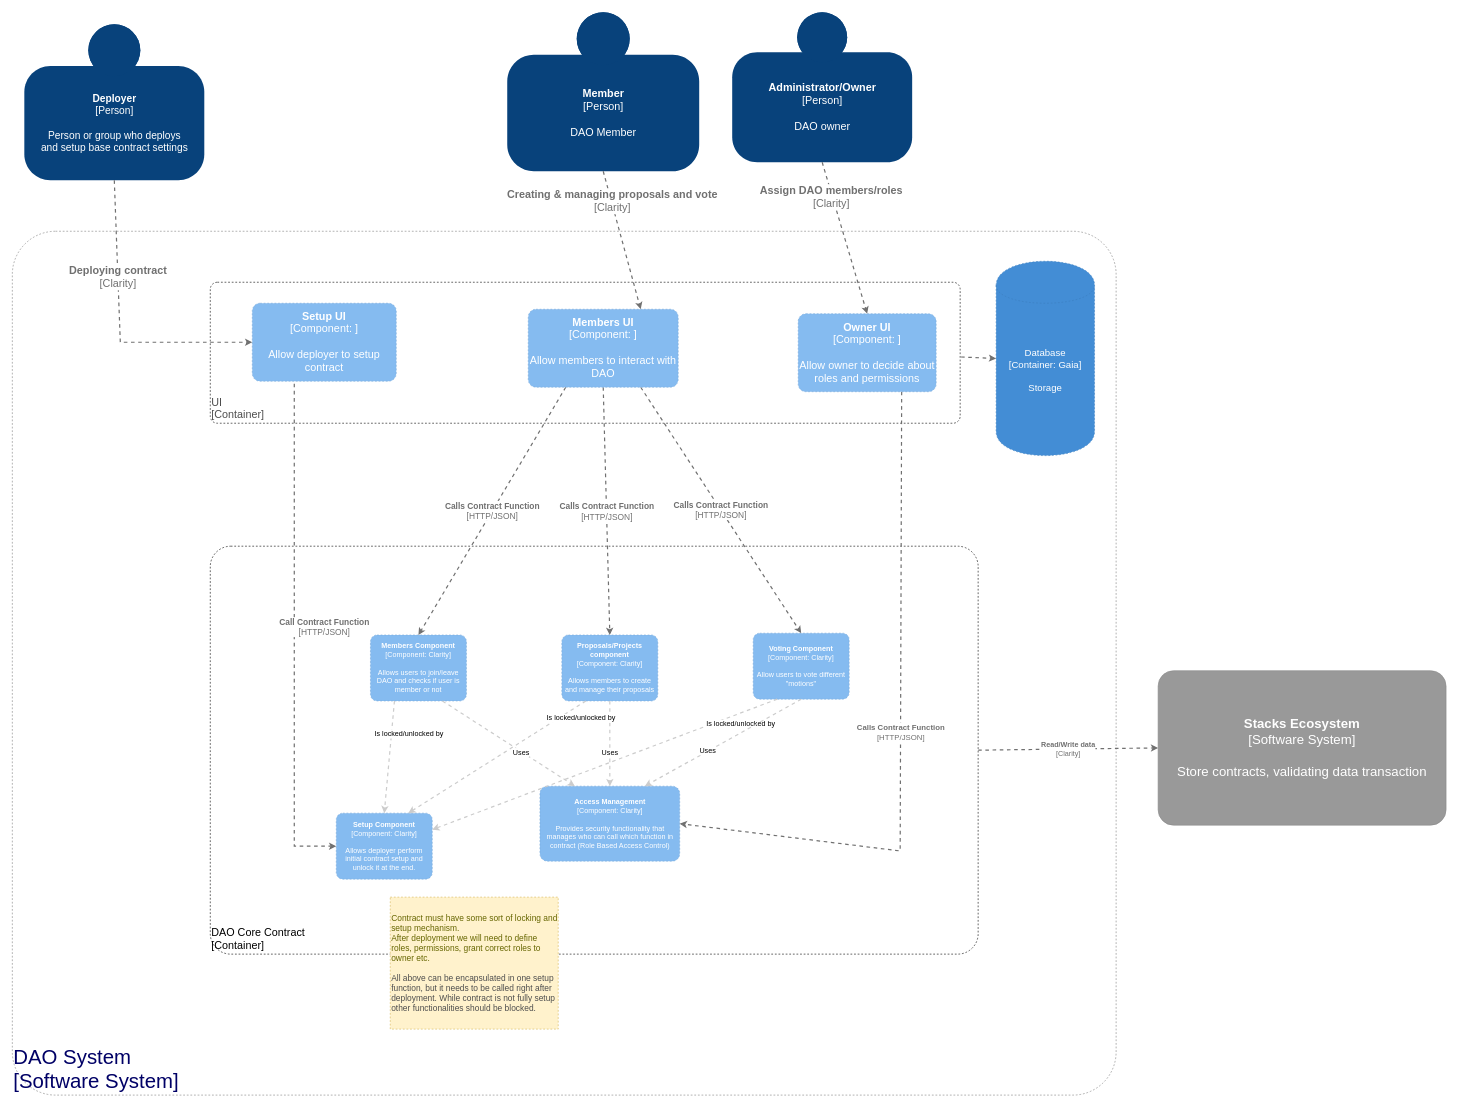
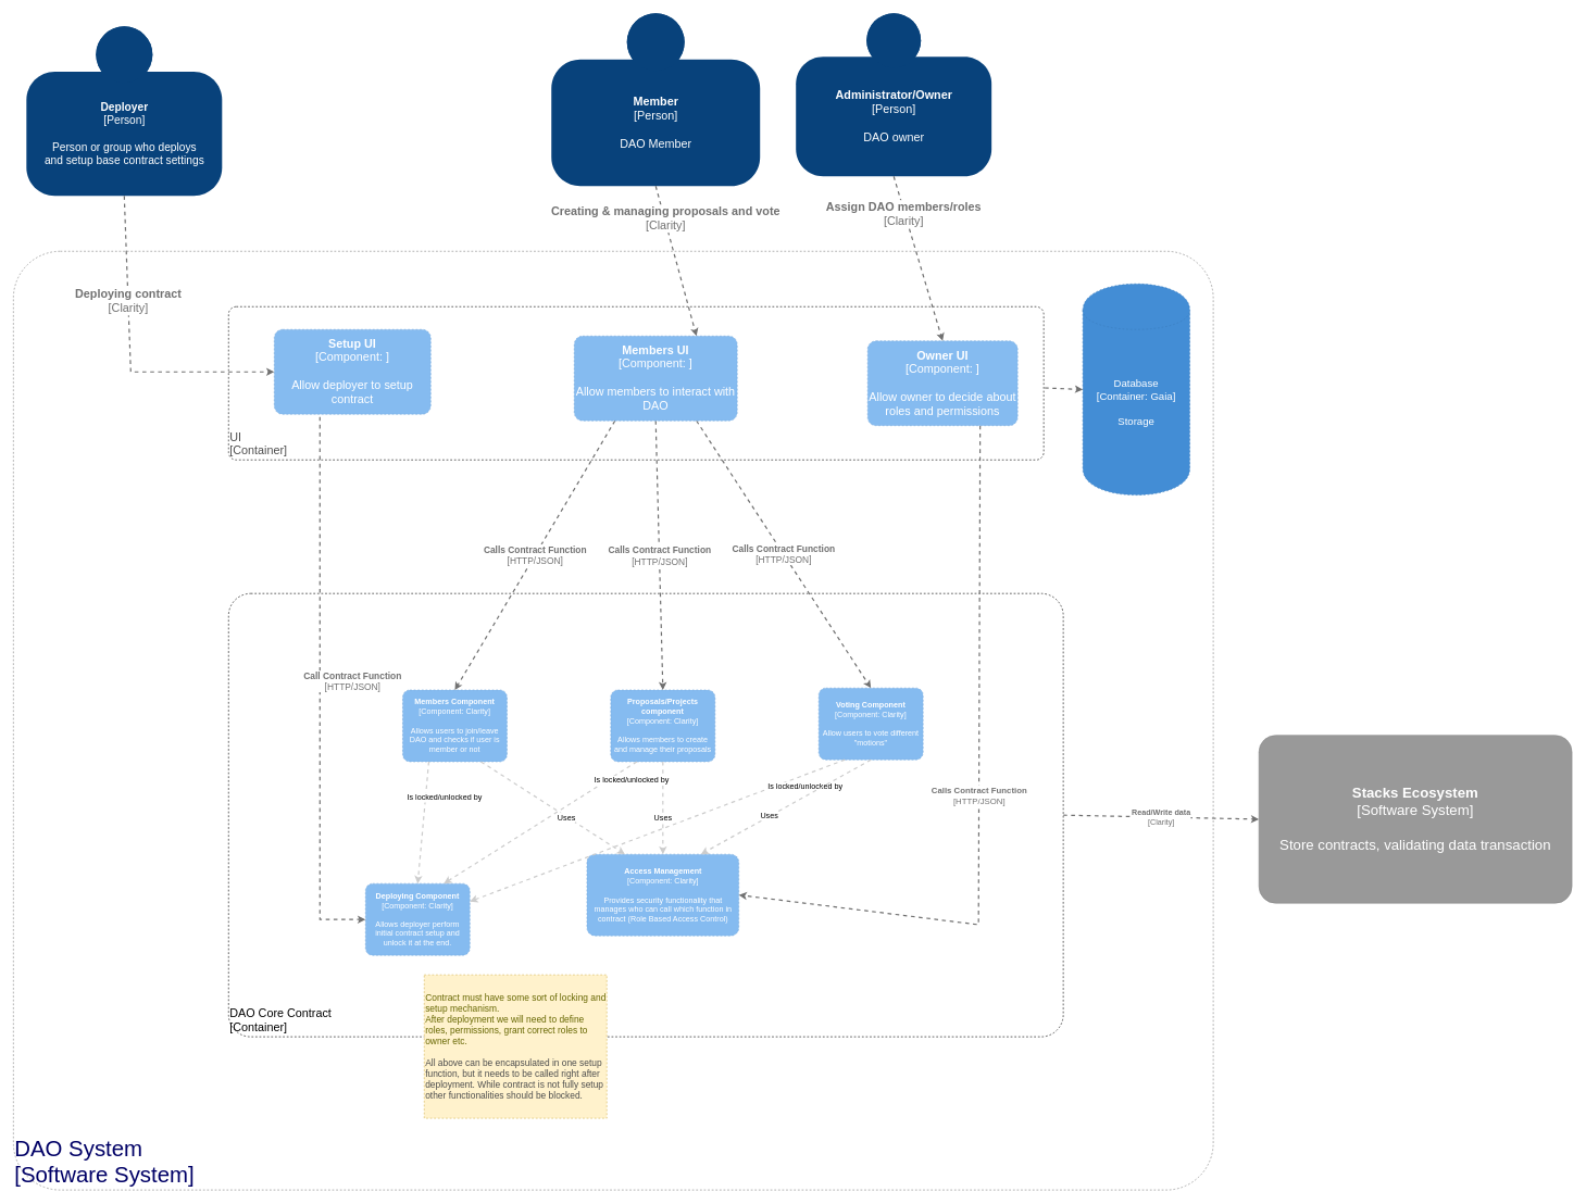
- <mxCell id="6" value="&lt;b style=&quot;font-size: 22px;&quot;&gt;Stacks Ecosystem&lt;/b&gt;&lt;div style=&quot;font-size: 22px;&quot;&gt;[Software System]&lt;/div&gt;&lt;br style=&quot;font-size: 22px;&quot;&gt;&lt;div style=&quot;font-size: 22px;&quot;&gt;Store contracts, validating data transaction&lt;/div&gt;" style="rounded=1;whiteSpace=wrap;html=1;labelBackgroundColor=none;fillColor=#999999;fontColor=#ffffff;align=center;arcSize=10;strokeColor=#8A8A8A;metaEdit=1;metaData={&quot;c4Type&quot;:{&quot;editable&quot;:false}};points=[[0.25,0,0],[0.5,0,0],[0.75,0,0],[1,0.25,0],[1,0.5,0],[1,0.75,0],[0.75,1,0],[0.5,1,0],[0.25,1,0],[0,0.75,0],[0,0.5,0],[0,0.25,0]];fontSize=22;" vertex="1" parent="1"><mxGeometry x="1930" y="1117.5" width="480" height="257.5" as="geometry" /></mxCell>
+ <mxCell id="6" value="&lt;b style=&quot;font-size: 22px;&quot;&gt;Stacks Ecosystem&lt;/b&gt;&lt;div style=&quot;font-size: 22px;&quot;&gt;[Software System]&lt;/div&gt;&lt;br style=&quot;font-size: 22px;&quot;&gt;&lt;div style=&quot;font-size: 22px;&quot;&gt;Store contracts, validating data transaction&lt;/div&gt;" style="rounded=1;whiteSpace=wrap;html=1;labelBackgroundColor=none;fillColor=#999999;fontColor=#ffffff;align=center;arcSize=10;strokeColor=#8A8A8A;metaEdit=1;metaData={&quot;c4Type&quot;:{&quot;editable&quot;:false}};points=[[0.25,0,0],[0.5,0,0],[0.75,0,0],[1,0.25,0],[1,0.5,0],[1,0.75,0],[0.75,1,0],[0.5,1,0],[0.25,1,0],[0,0.75,0],[0,0.5,0],[0,0.25,0]];fontSize=22;" vertex="1" parent="1"><mxGeometry x="1930" y="1127.5" width="480" height="257.5" as="geometry" /></mxCell>
- <mxCell id="12" value="&lt;b&gt;Setup Component&lt;/b&gt;&lt;div&gt;[Component: Clarity]&lt;/div&gt;&lt;br&gt;&lt;div&gt;Allows deployer perform initial contract setup and unlock it at the end.&lt;/div&gt;" style="rounded=1;whiteSpace=wrap;html=1;labelBackgroundColor=none;fillColor=#85BBF0;fontColor=#ffffff;align=center;arcSize=10;strokeColor=#78A8D8;metaEdit=1;metaData={&quot;c4Type&quot;:{&quot;editable&quot;:false}};points=[[0.25,0,0],[0.5,0,0],[0.75,0,0],[1,0.25,0],[1,0.5,0],[1,0.75,0],[0.75,1,0],[0.5,1,0],[0.25,1,0],[0,0.75,0],[0,0.5,0],[0,0.25,0]];shadow=0;glass=0;dashed=1;sketch=0;fontSize=12;" vertex="1" parent="1"><mxGeometry x="560" y="1355" width="160" height="110.0" as="geometry" /></mxCell>
+ <mxCell id="12" value="&lt;b&gt;Deploying Component&lt;/b&gt;&lt;div&gt;[Component: Clarity]&lt;/div&gt;&lt;br&gt;&lt;div&gt;Allows deployer perform initial contract setup and unlock it at the end.&lt;/div&gt;" style="rounded=1;whiteSpace=wrap;html=1;labelBackgroundColor=none;fillColor=#85BBF0;fontColor=#ffffff;align=center;arcSize=10;strokeColor=#78A8D8;metaEdit=1;metaData={&quot;c4Type&quot;:{&quot;editable&quot;:false}};points=[[0.25,0,0],[0.5,0,0],[0.75,0,0],[1,0.25,0],[1,0.5,0],[1,0.75,0],[0.75,1,0],[0.5,1,0],[0.25,1,0],[0,0.75,0],[0,0.5,0],[0,0.25,0]];shadow=0;glass=0;dashed=1;sketch=0;fontSize=12;" vertex="1" parent="1"><mxGeometry x="560" y="1355" width="160" height="110.0" as="geometry" /></mxCell>
